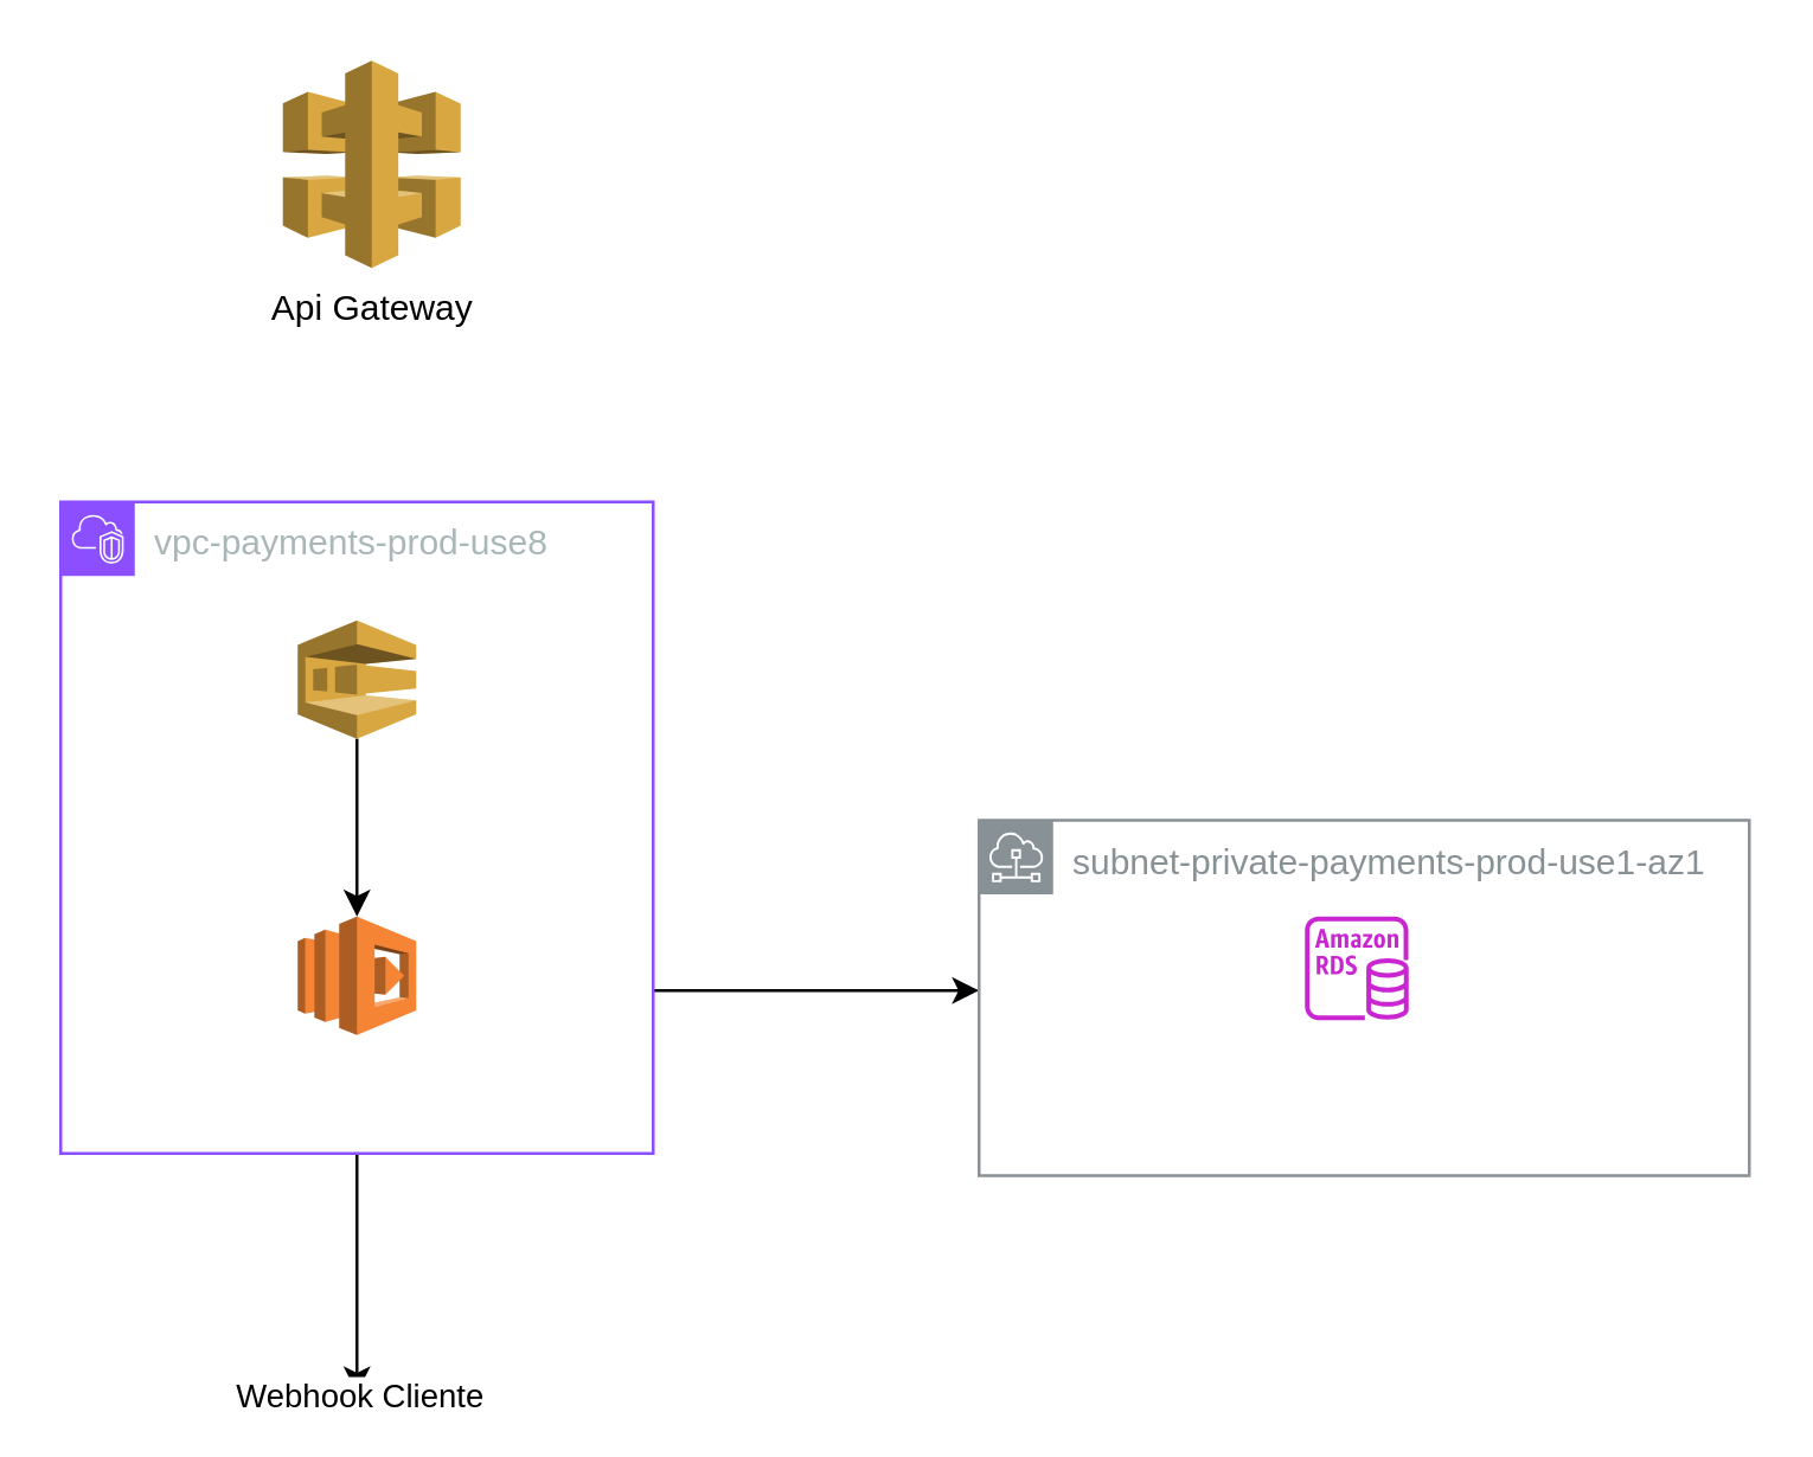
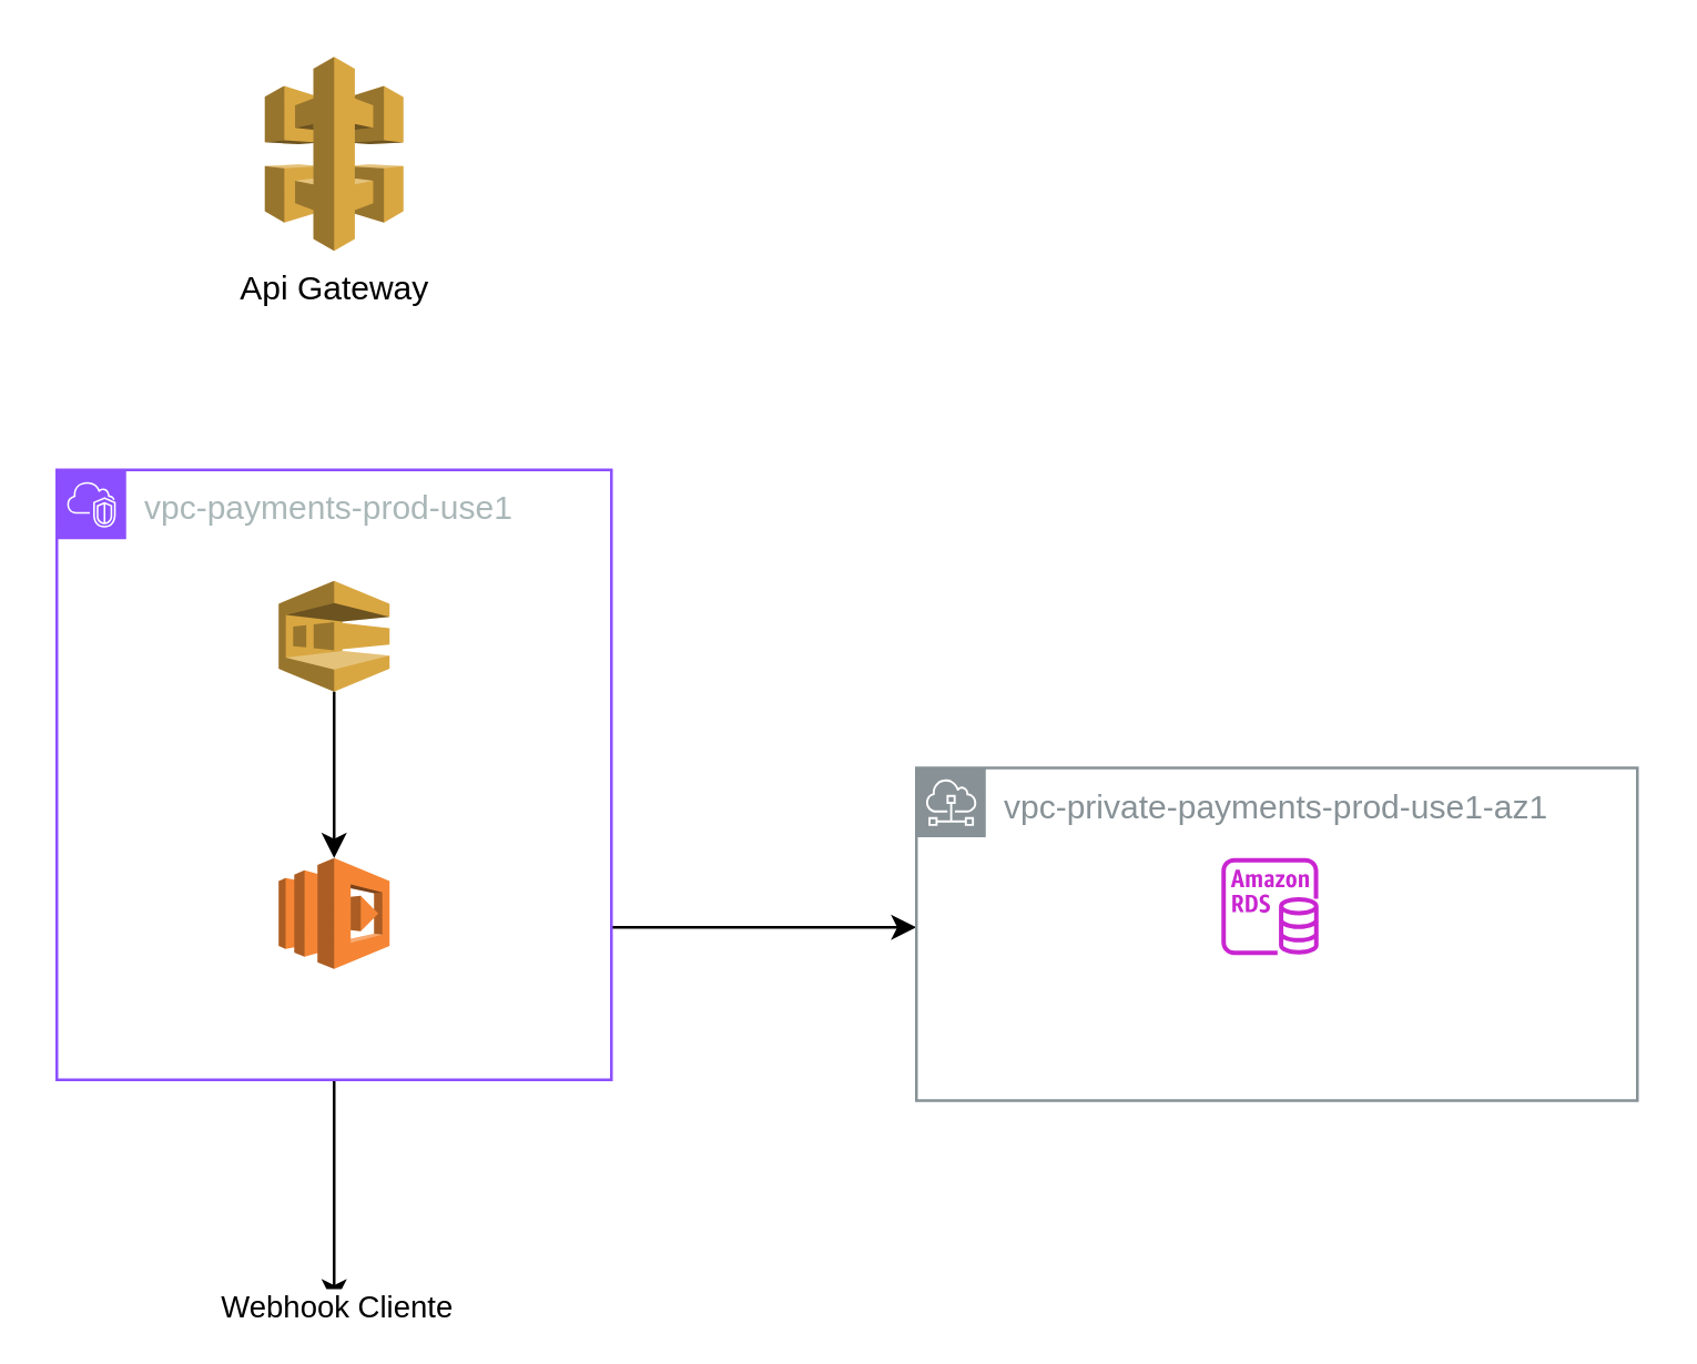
- <mxCell id="11" value="Api Gateway" style="outlineConnect=0;dashed=0;verticalLabelPosition=bottom;verticalAlign=top;align=center;html=1;shape=mxgraph.aws3.api_gateway;fillColor=#D9A741;gradientColor=none;" vertex="1" parent="1"><mxGeometry x="95" y="20" width="60" height="70" as="geometry" /></mxCell>
+ <mxCell id="11" value="Api Gateway" style="outlineConnect=0;dashed=0;verticalLabelPosition=bottom;verticalAlign=top;align=center;html=1;shape=mxgraph.aws3.api_gateway;fillColor=#D9A741;gradientColor=none;" vertex="1" parent="1"><mxGeometry x="95" y="20" width="50" height="70" as="geometry" /></mxCell>
- <mxCell id="5" value="vpc-payments-prod-use8" style="points=[[0,0],[0.25,0],[0.5,0],[0.75,0],[1,0],[1,0.25],[1,0.5],[1,0.75],[1,1],[0.75,1],[0.5,1],[0.25,1],[0,1],[0,0.75],[0,0.5],[0,0.25]];outlineConnect=0;gradientColor=none;html=1;whiteSpace=wrap;fontSize=12;fontStyle=0;container=1;pointerEvents=0;collapsible=0;recursiveResize=0;shape=mxgraph.aws4.group;grIcon=mxgraph.aws4.group_vpc2;strokeColor=#8C4FFF;fillColor=none;verticalAlign=top;align=left;spacingLeft=30;fontColor=#AAB7B8;dashed=0;" vertex="1" parent="1"><mxGeometry x="20" y="169" width="200" height="220" as="geometry" /></mxCell>
+ <mxCell id="5" value="vpc-payments-prod-use1" style="points=[[0,0],[0.25,0],[0.5,0],[0.75,0],[1,0],[1,0.25],[1,0.5],[1,0.75],[1,1],[0.75,1],[0.5,1],[0.25,1],[0,1],[0,0.75],[0,0.5],[0,0.25]];outlineConnect=0;gradientColor=none;html=1;whiteSpace=wrap;fontSize=12;fontStyle=0;container=1;pointerEvents=0;collapsible=0;recursiveResize=0;shape=mxgraph.aws4.group;grIcon=mxgraph.aws4.group_vpc2;strokeColor=#8C4FFF;fillColor=none;verticalAlign=top;align=left;spacingLeft=30;fontColor=#AAB7B8;dashed=0;" vertex="1" parent="1"><mxGeometry x="20" y="169" width="200" height="220" as="geometry" /></mxCell>
- <mxCell id="9" value="subnet-private-payments-prod-use1-az1" style="sketch=0;outlineConnect=0;gradientColor=none;html=1;whiteSpace=wrap;fontSize=12;fontStyle=0;shape=mxgraph.aws4.group;grIcon=mxgraph.aws4.group_subnet;strokeColor=#879196;fillColor=none;verticalAlign=top;align=left;spacingLeft=30;fontColor=#879196;dashed=0;" vertex="1" parent="1"><mxGeometry x="330" y="276.5" width="260" height="120" as="geometry" /></mxCell>
+ <mxCell id="9" value="vpc-private-payments-prod-use1-az1" style="sketch=0;outlineConnect=0;gradientColor=none;html=1;whiteSpace=wrap;fontSize=12;fontStyle=0;shape=mxgraph.aws4.group;grIcon=mxgraph.aws4.group_subnet;strokeColor=#879196;fillColor=none;verticalAlign=top;align=left;spacingLeft=30;fontColor=#879196;dashed=0;" vertex="1" parent="1"><mxGeometry x="330" y="276.5" width="260" height="120" as="geometry" /></mxCell>
